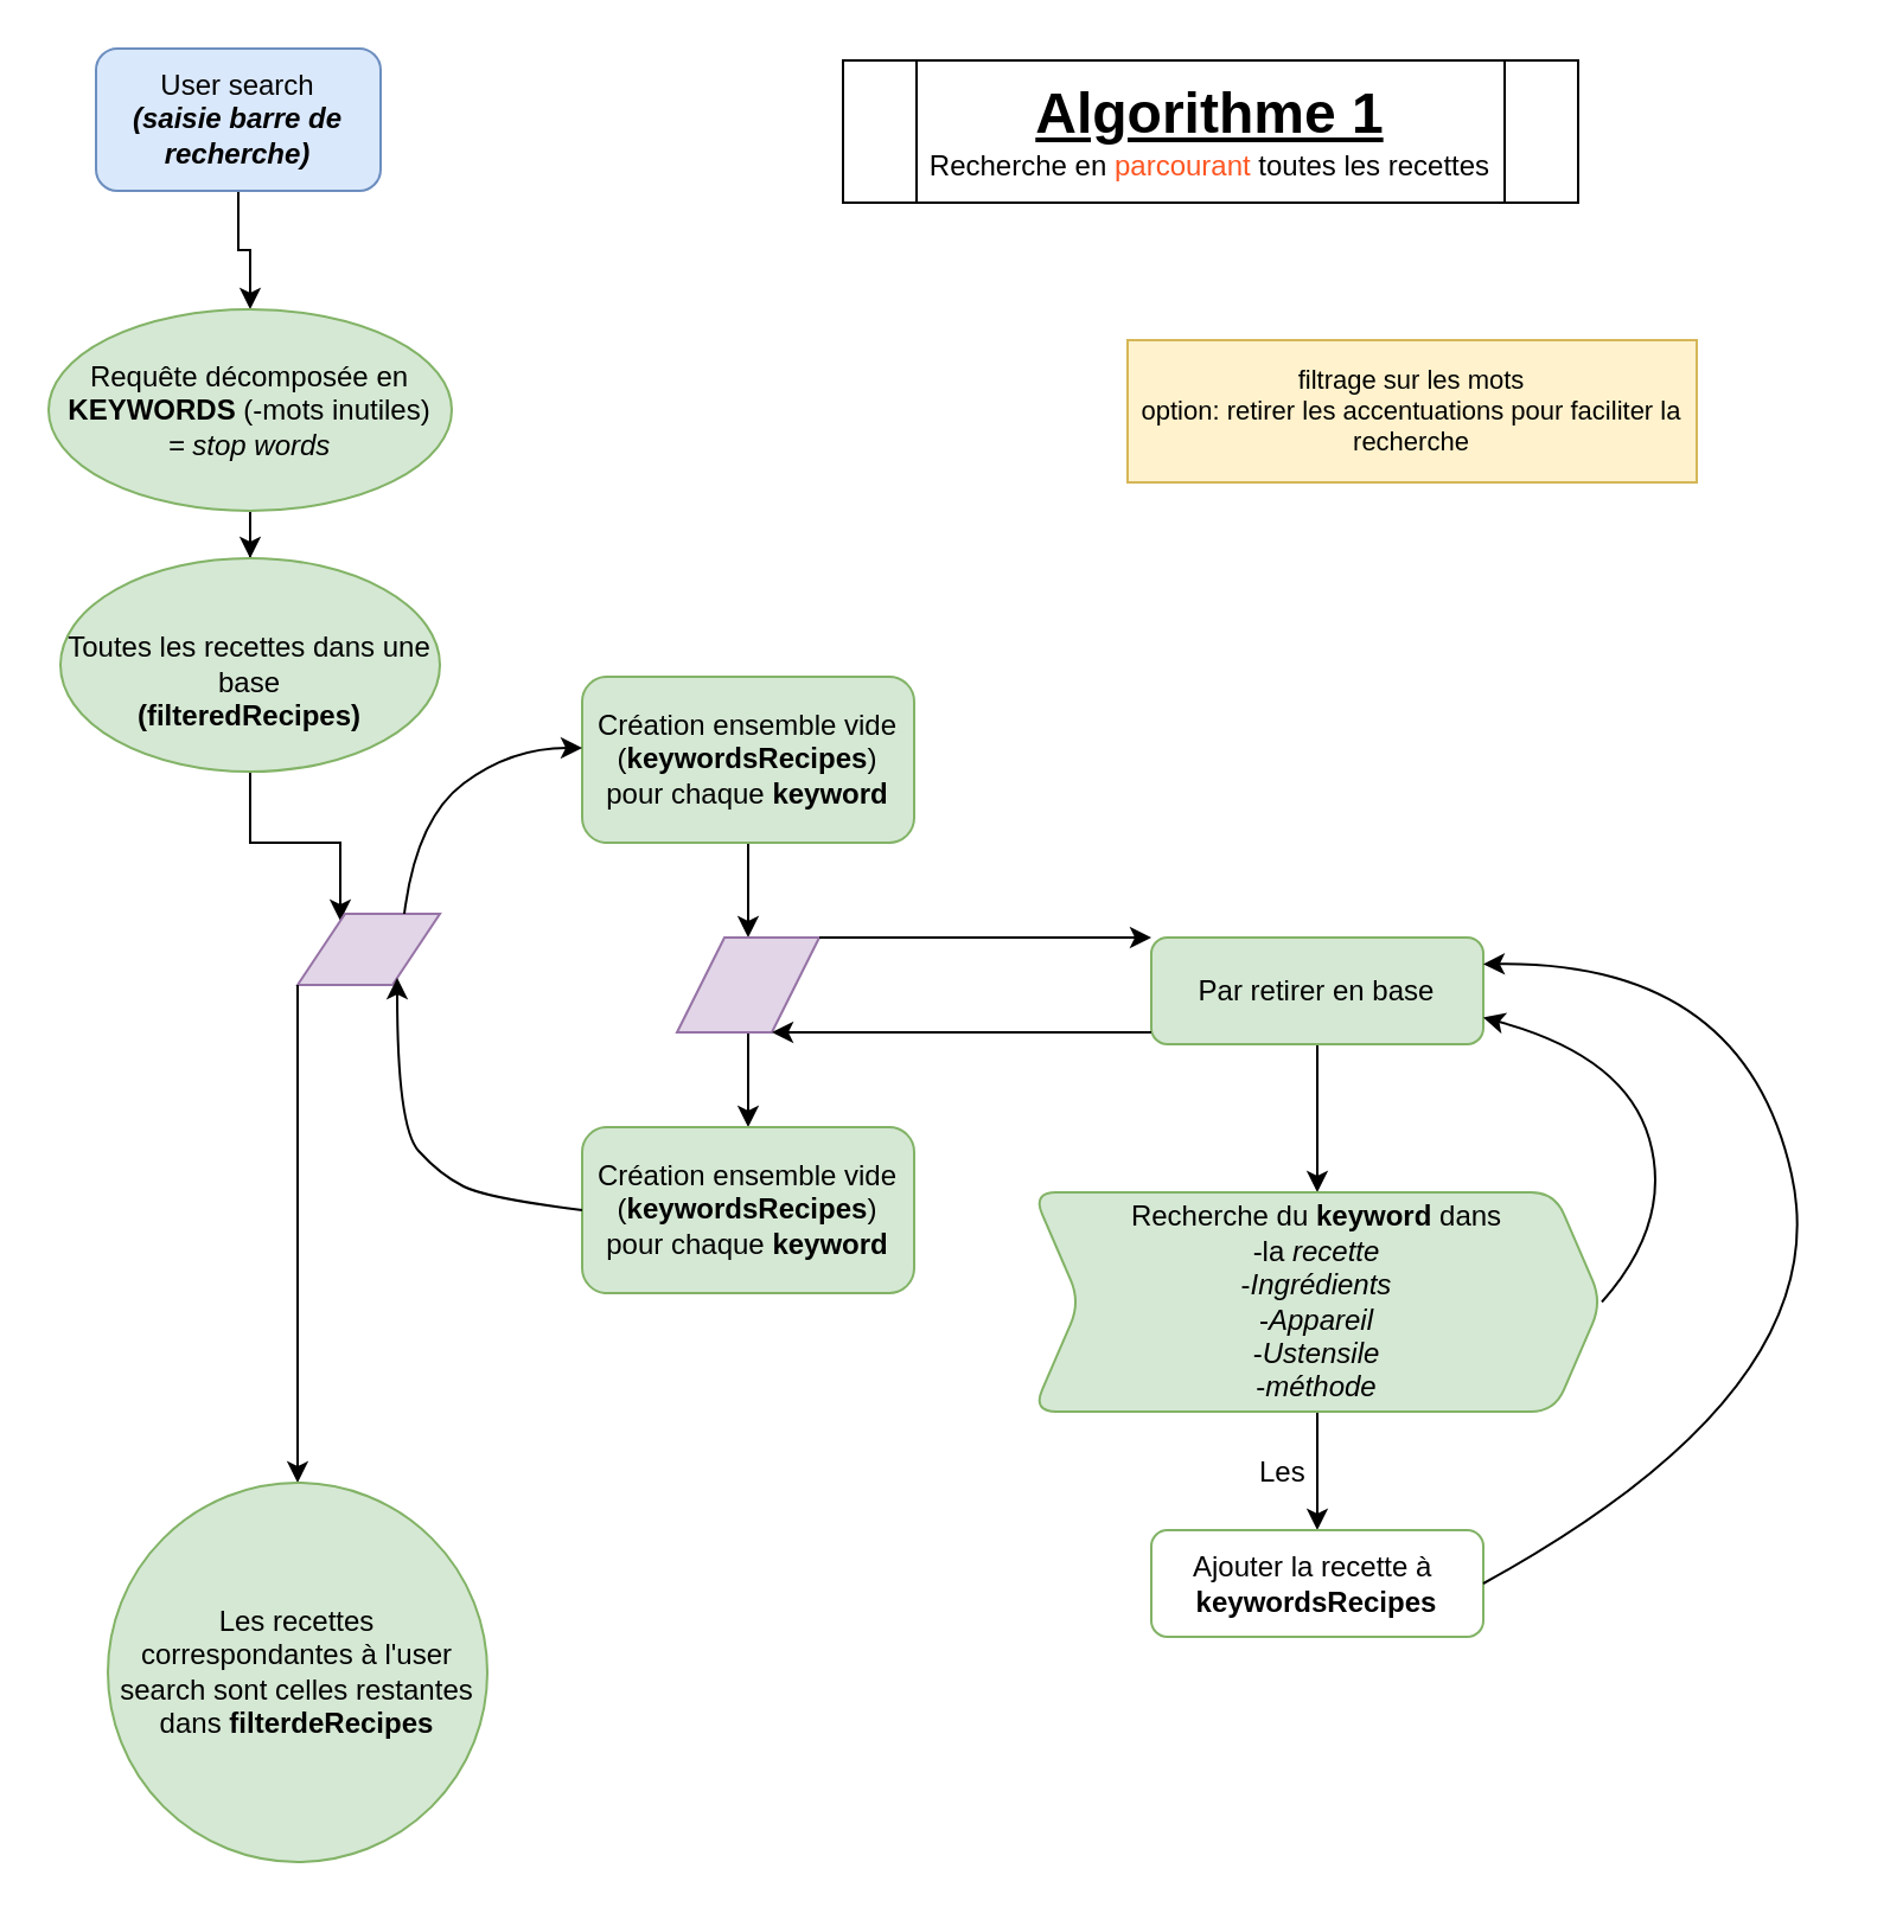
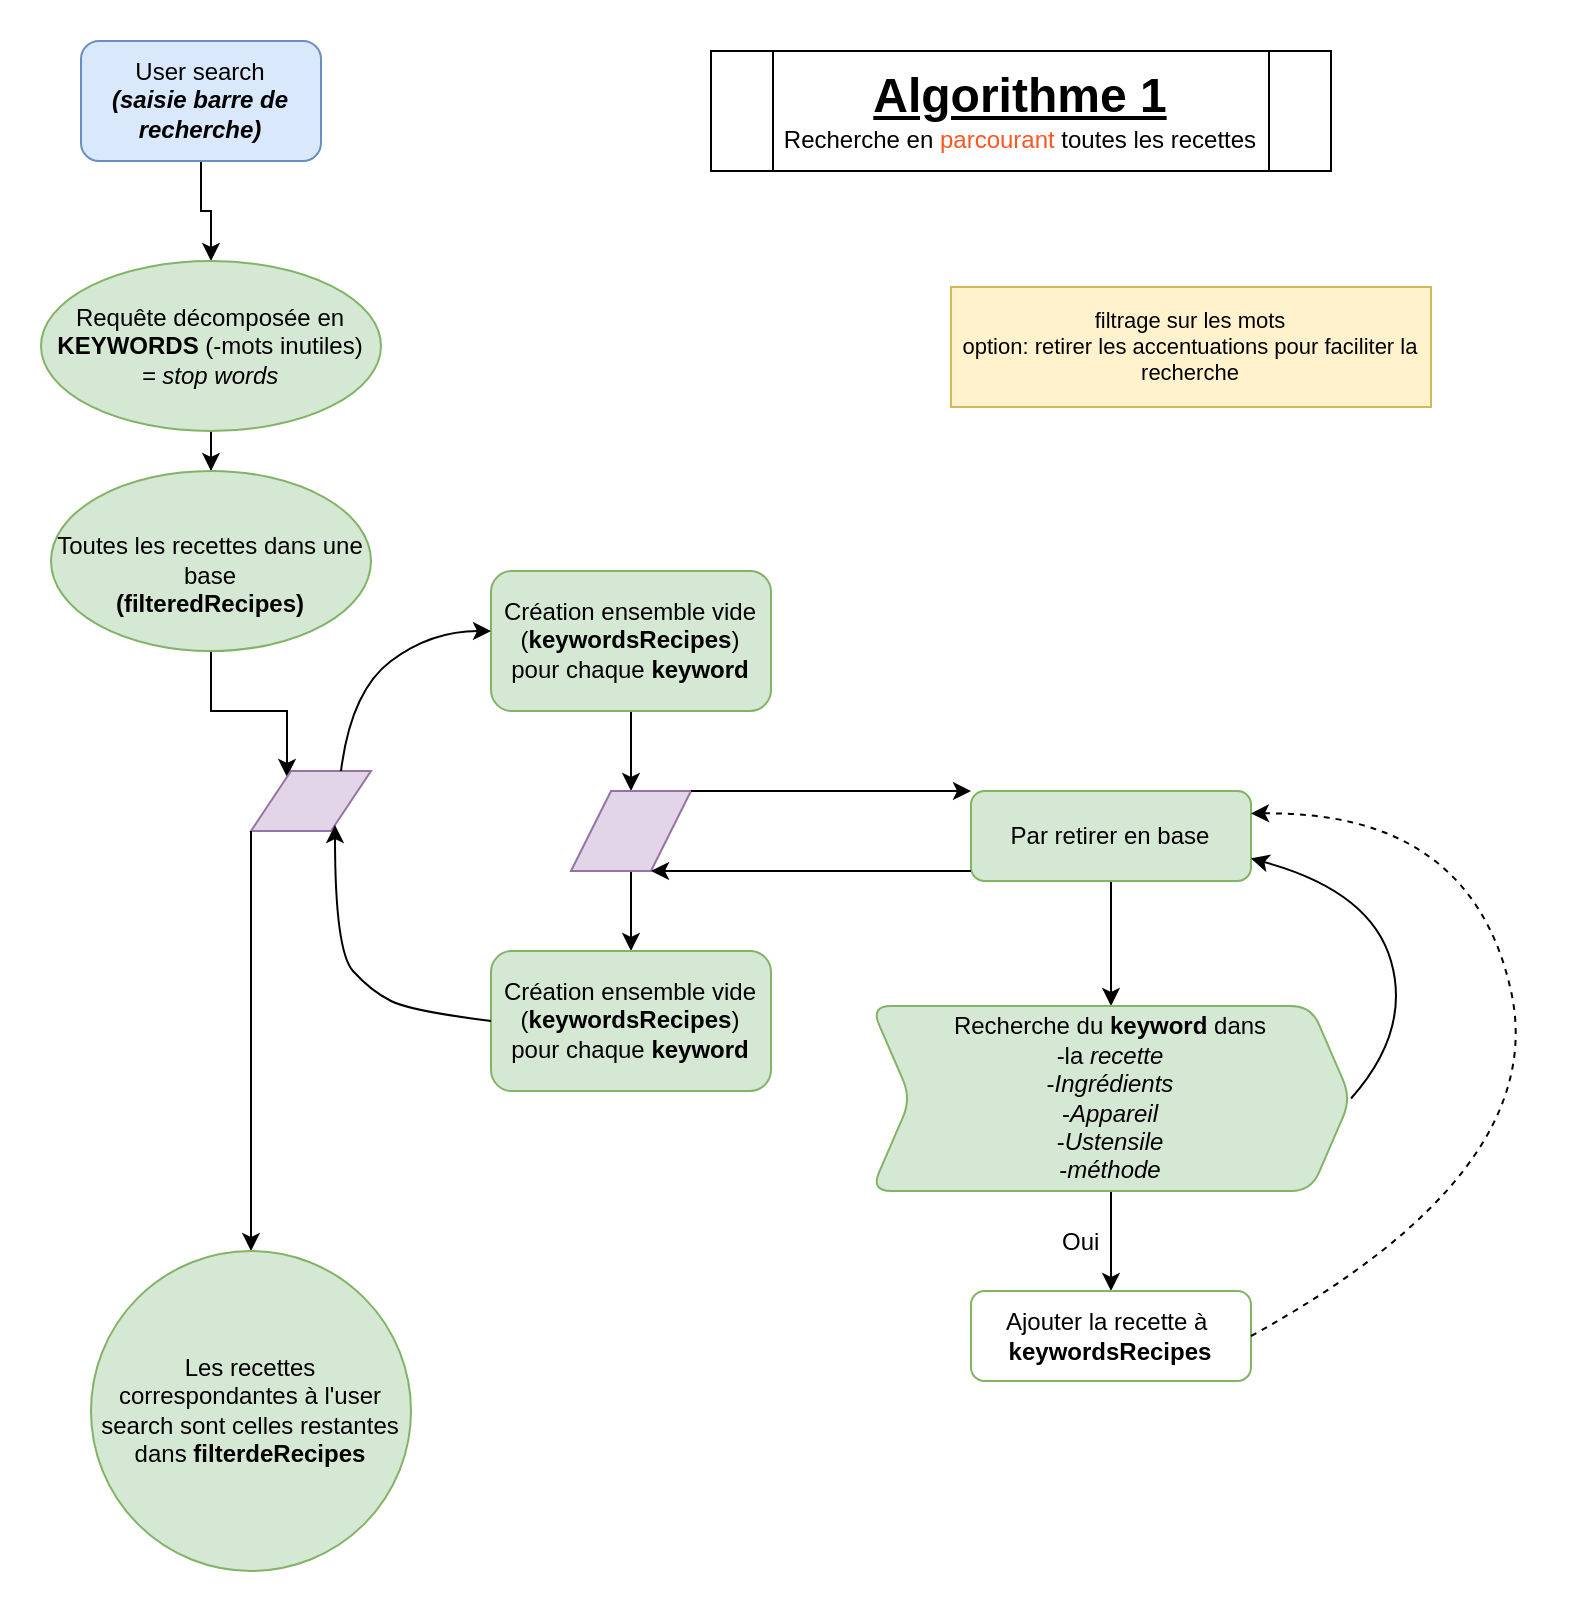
- <mxCell id="25" value="" style="curved=1;endArrow=classic;html=1;rounded=0;exitX=1;exitY=0.5;exitDx=0;exitDy=0;entryX=1;entryY=0.25;entryDx=0;entryDy=0;" parent="1" source="23" target="17" edge="1"><mxGeometry width="50" height="50" relative="1" as="geometry"><mxPoint x="725" y="585" as="sourcePoint" /><mxPoint x="775" y="535" as="targetPoint" /><Array as="points"><mxPoint x="775" y="585" /><mxPoint x="735" y="405" /></Array></mxGeometry></mxCell>
+ <mxCell id="25" value="" style="curved=1;endArrow=classic;html=1;rounded=0;exitX=1;exitY=0.5;exitDx=0;exitDy=0;entryX=1;entryY=0.25;entryDx=0;entryDy=0;dashed=1;" parent="1" source="23" target="17" edge="1"><mxGeometry width="50" height="50" relative="1" as="geometry"><mxPoint x="725" y="585" as="sourcePoint" /><mxPoint x="775" y="535" as="targetPoint" /><Array as="points"><mxPoint x="775" y="585" /><mxPoint x="735" y="405" /></Array></mxGeometry></mxCell>
- <mxCell id="24" value="Les" style="text;strokeColor=none;fillColor=none;align=left;verticalAlign=middle;spacingLeft=4;spacingRight=4;overflow=hidden;points=[[0,0.5],[1,0.5]];portConstraint=eastwest;rotatable=0;" parent="1" vertex="1"><mxGeometry x="525" y="605" width="80" height="30" as="geometry" /></mxCell>
+ <mxCell id="24" value="Oui" style="text;strokeColor=none;fillColor=none;align=left;verticalAlign=middle;spacingLeft=4;spacingRight=4;overflow=hidden;points=[[0,0.5],[1,0.5]];portConstraint=eastwest;rotatable=0;" parent="1" vertex="1"><mxGeometry x="525" y="605" width="80" height="30" as="geometry" /></mxCell>
